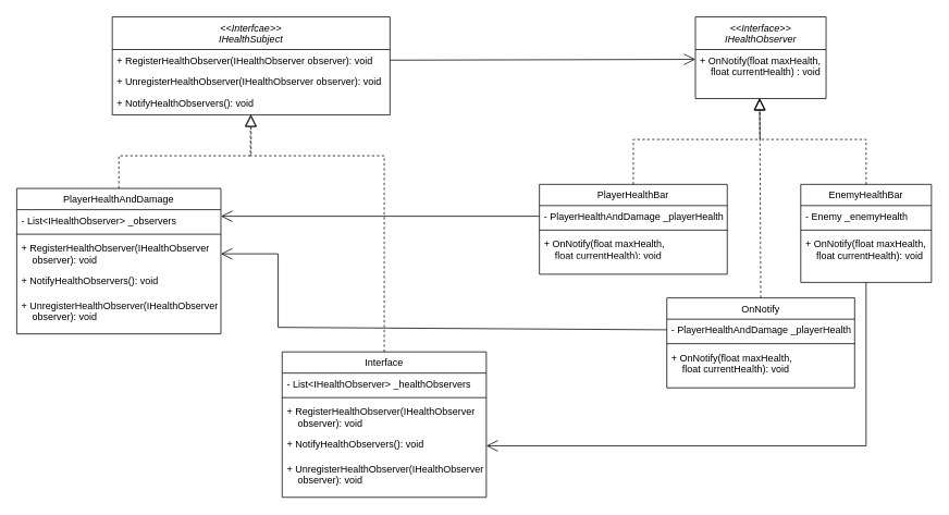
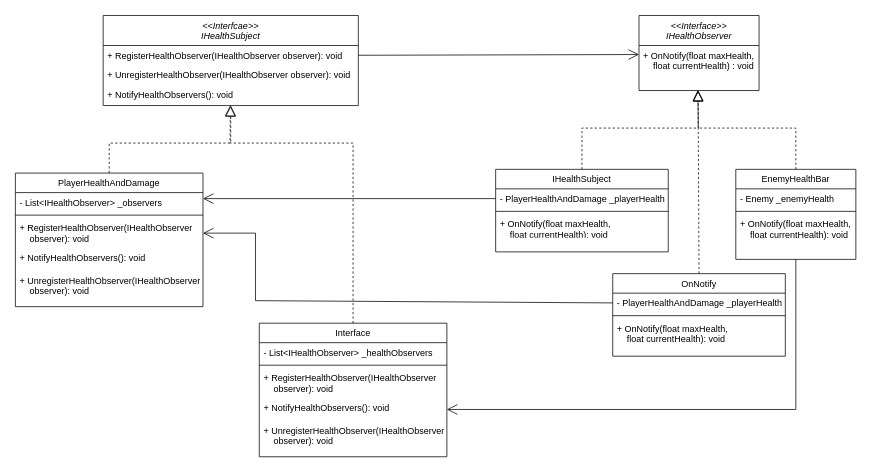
- <mxCell id="4" value="PlayerHealthBar" style="swimlane;fontStyle=0;align=center;verticalAlign=top;childLayout=stackLayout;horizontal=1;startSize=26;horizontalStack=0;resizeParent=1;resizeLast=0;collapsible=1;marginBottom=0;rounded=0;shadow=0;strokeWidth=1;" parent="1" vertex="1"><mxGeometry x="660" y="225" width="230" height="110" as="geometry"><mxRectangle x="130" y="380" width="160" height="26" as="alternateBounds" /></mxGeometry></mxCell>
+ <mxCell id="4" value="IHealthSubject" style="swimlane;fontStyle=0;align=center;verticalAlign=top;childLayout=stackLayout;horizontal=1;startSize=26;horizontalStack=0;resizeParent=1;resizeLast=0;collapsible=1;marginBottom=0;rounded=0;shadow=0;strokeWidth=1;" parent="1" vertex="1"><mxGeometry x="660" y="225" width="230" height="110" as="geometry"><mxRectangle x="130" y="380" width="160" height="26" as="alternateBounds" /></mxGeometry></mxCell>
